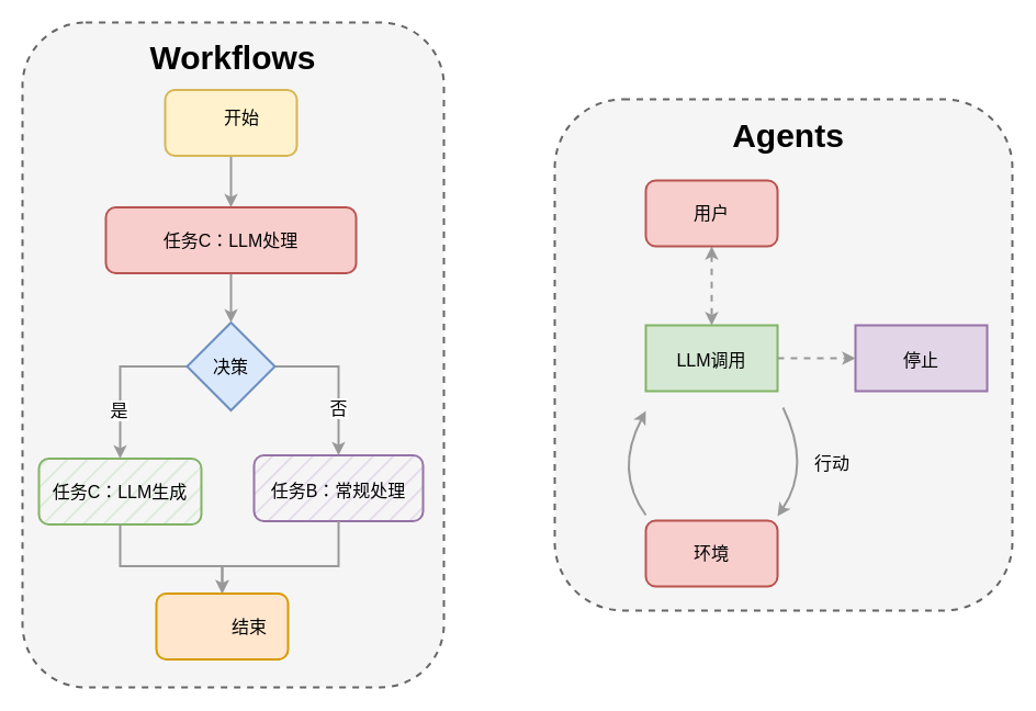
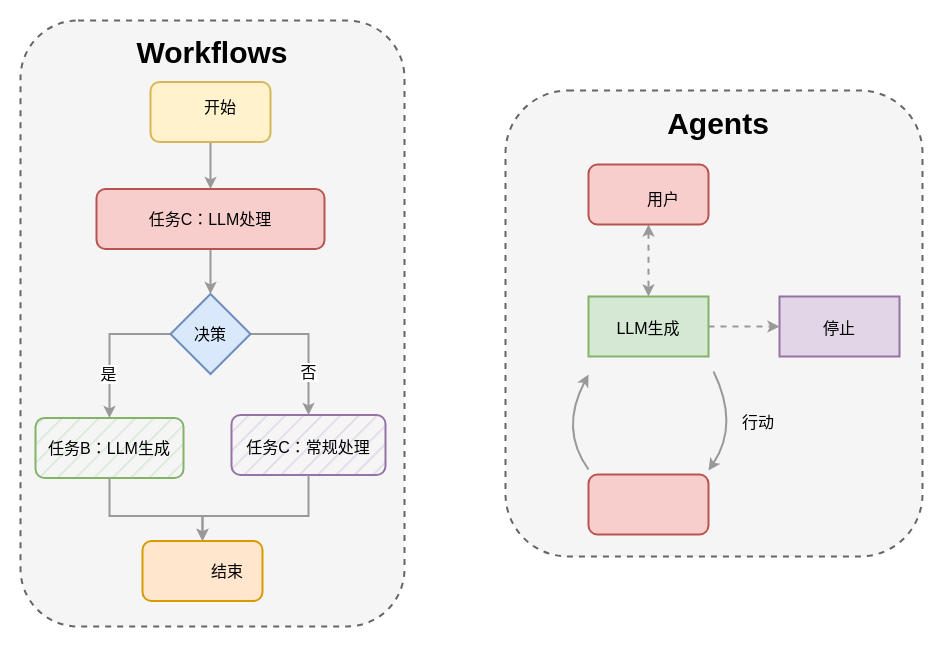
- <mxCell id="16" value="&lt;font style=&quot;font-size: 16px;&quot;&gt;用户&lt;/font&gt;" style="text;html=1;align=center;verticalAlign=middle;whiteSpace=wrap;rounded=0;" vertex="1" parent="1"><mxGeometry x="618" y="179" width="60" height="30" as="geometry" /></mxCell>
+ <mxCell id="16" value="&lt;font style=&quot;font-size: 16px;&quot;&gt;用户&lt;/font&gt;" style="text;html=1;align=center;verticalAlign=middle;whiteSpace=wrap;rounded=0;" vertex="1" parent="1"><mxGeometry x="633" y="184" width="60" height="30" as="geometry" /></mxCell>
- <mxCell id="17" value="&lt;span style=&quot;font-size: 16px;&quot;&gt;LLM调用&lt;/span&gt;" style="text;html=1;align=center;verticalAlign=middle;whiteSpace=wrap;rounded=0;" vertex="1" parent="1"><mxGeometry x="614" y="313" width="68" height="30" as="geometry" /></mxCell>
+ <mxCell id="17" value="&lt;span style=&quot;font-size: 16px;&quot;&gt;LLM生成&lt;/span&gt;" style="text;html=1;align=center;verticalAlign=middle;whiteSpace=wrap;rounded=0;" vertex="1" parent="1"><mxGeometry x="614" y="313" width="68" height="30" as="geometry" /></mxCell>
- <mxCell id="33" value="&lt;span style=&quot;font-size: 16px;&quot;&gt;任务B：常规处理&lt;/span&gt;" style="text;html=1;align=center;verticalAlign=middle;whiteSpace=wrap;rounded=0;" vertex="1" parent="1"><mxGeometry x="241" y="431.5" width="134" height="30" as="geometry" /></mxCell>
+ <mxCell id="33" value="&lt;span style=&quot;font-size: 16px;&quot;&gt;任务C：常规处理&lt;/span&gt;" style="text;html=1;align=center;verticalAlign=middle;whiteSpace=wrap;rounded=0;" vertex="1" parent="1"><mxGeometry x="241" y="431.5" width="134" height="30" as="geometry" /></mxCell>
- <mxCell id="32" value="&lt;span style=&quot;font-size: 16px;&quot;&gt;任务C：LLM生成&lt;/span&gt;" style="text;html=1;align=center;verticalAlign=middle;whiteSpace=wrap;rounded=0;" vertex="1" parent="1"><mxGeometry x="42" y="432.5" width="134" height="30" as="geometry" /></mxCell>
+ <mxCell id="32" value="&lt;span style=&quot;font-size: 16px;&quot;&gt;任务B：LLM生成&lt;/span&gt;" style="text;html=1;align=center;verticalAlign=middle;whiteSpace=wrap;rounded=0;" vertex="1" parent="1"><mxGeometry x="42" y="432.5" width="134" height="30" as="geometry" /></mxCell>
- <mxCell id="19" value="&lt;span style=&quot;font-size: 16px;&quot;&gt;环境&lt;/span&gt;" style="text;html=1;align=center;verticalAlign=middle;whiteSpace=wrap;rounded=0;" vertex="1" parent="1"><mxGeometry x="618" y="489" width="60" height="30" as="geometry" /></mxCell>
